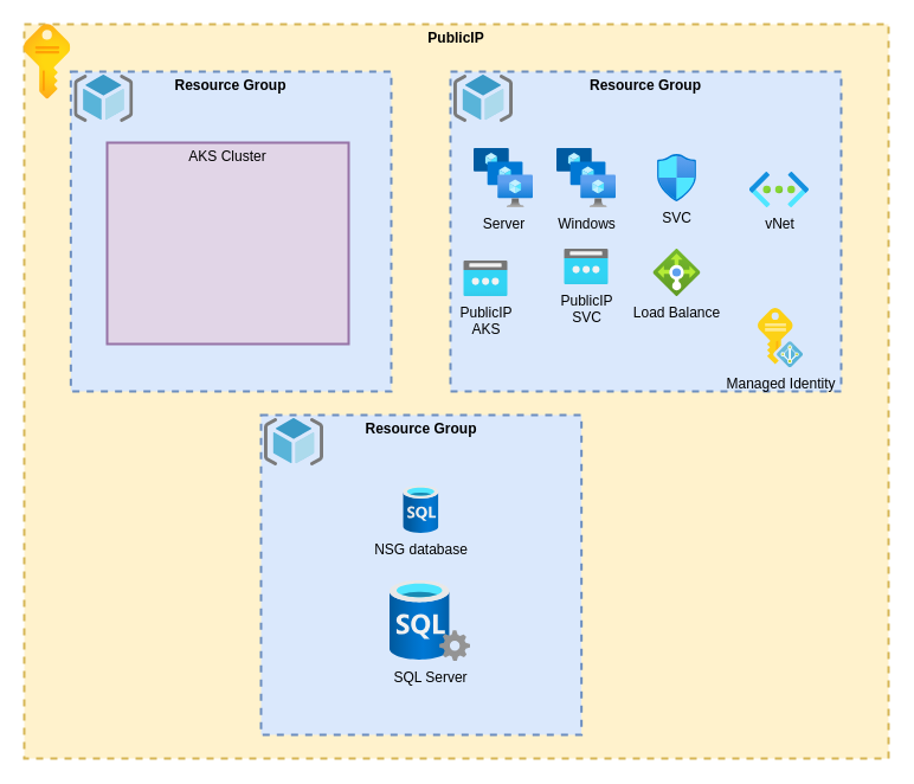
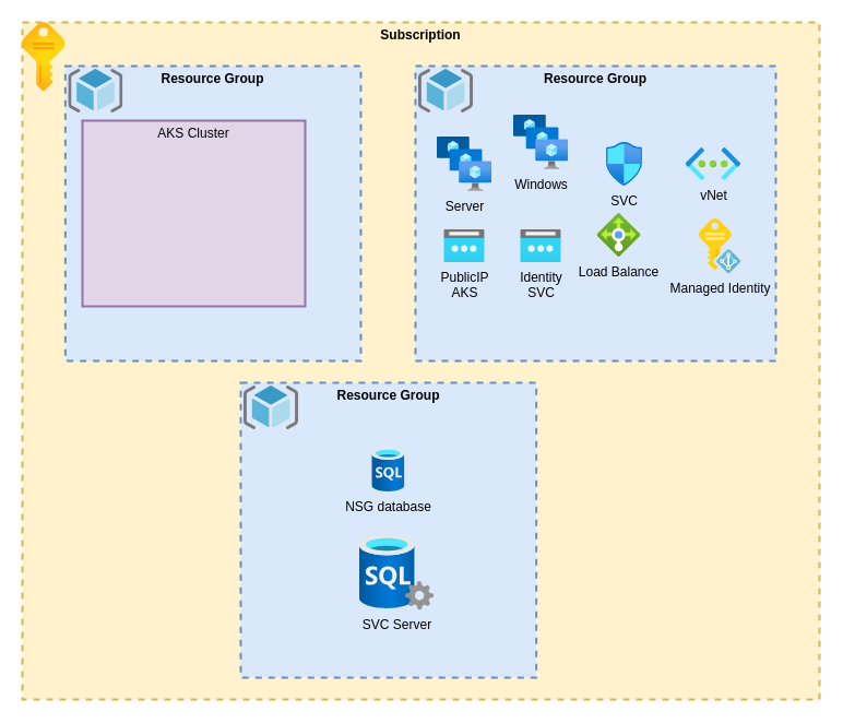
- <mxCell id="2" value="&lt;b&gt;PublicIP&lt;/b&gt;" style="fontStyle=0;verticalAlign=top;align=center;spacingTop=-2;fillColor=#fff2cc;rounded=0;whiteSpace=wrap;html=1;strokeColor=#d6b656;strokeWidth=2;dashed=1;container=1;collapsible=0;expand=0;recursiveResize=0;" parent="1" vertex="1"><mxGeometry x="20" y="20" width="730" height="620" as="geometry" /></mxCell>
+ <mxCell id="2" value="&lt;b&gt;Subscription&lt;/b&gt;" style="fontStyle=0;verticalAlign=top;align=center;spacingTop=-2;fillColor=#fff2cc;rounded=0;whiteSpace=wrap;html=1;strokeColor=#d6b656;strokeWidth=2;dashed=1;container=1;collapsible=0;expand=0;recursiveResize=0;" parent="1" vertex="1"><mxGeometry x="20" y="20" width="730" height="620" as="geometry" /></mxCell>
- <mxCell id="10" value="Windows" style="aspect=fixed;html=1;points=[];align=center;image;fontSize=12;image=img/lib/azure2/compute/VM_Scale_Sets.svg;labelBackgroundColor=none;" parent="7" vertex="1"><mxGeometry x="90" y="65" width="50" height="50" as="geometry" /></mxCell>
+ <mxCell id="10" value="Windows" style="aspect=fixed;html=1;points=[];align=center;image;fontSize=12;image=img/lib/azure2/compute/VM_Scale_Sets.svg;labelBackgroundColor=none;" parent="7" vertex="1"><mxGeometry x="90" y="45" width="50" height="50" as="geometry" /></mxCell>
- <mxCell id="15" value="vNet" style="aspect=fixed;html=1;points=[];align=center;image;fontSize=12;image=img/lib/azure2/networking/Virtual_Networks.svg;labelBackgroundColor=none;" parent="7" vertex="1"><mxGeometry x="252.75" y="85" width="50.25" height="30" as="geometry" /></mxCell>
+ <mxCell id="15" value="vNet" style="aspect=fixed;html=1;points=[];align=center;image;fontSize=12;image=img/lib/azure2/networking/Virtual_Networks.svg;labelBackgroundColor=none;" parent="7" vertex="1"><mxGeometry x="247.75" y="75" width="50.25" height="30" as="geometry" /></mxCell>
- <mxCell id="6" value="AKS Cluster" style="fontStyle=0;verticalAlign=top;align=center;spacingTop=-2;fillColor=#e1d5e7;rounded=0;whiteSpace=wrap;html=1;strokeColor=#9673a6;strokeWidth=2;container=1;collapsible=0;expand=0;recursiveResize=0;" parent="4" vertex="1"><mxGeometry x="30.65" y="60" width="204" height="170" as="geometry" /></mxCell>
+ <mxCell id="6" value="AKS Cluster" style="fontStyle=0;verticalAlign=top;align=center;spacingTop=-2;fillColor=#e1d5e7;rounded=0;whiteSpace=wrap;html=1;strokeColor=#9673a6;strokeWidth=2;container=1;collapsible=0;expand=0;recursiveResize=0;" parent="4" vertex="1"><mxGeometry x="15.65" y="50" width="204" height="170" as="geometry" /></mxCell>
- <mxCell id="14" value="Load Balance" style="aspect=fixed;html=1;points=[];align=center;image;fontSize=12;image=img/lib/azure2/networking/Load_Balancers.svg;labelBackgroundColor=none;" parent="7" vertex="1"><mxGeometry x="171.47" y="150" width="40" height="40" as="geometry" /></mxCell>
+ <mxCell id="14" value="Load Balance" style="aspect=fixed;html=1;points=[];align=center;image;fontSize=12;image=img/lib/azure2/networking/Load_Balancers.svg;labelBackgroundColor=none;" parent="7" vertex="1"><mxGeometry x="166.47" y="135" width="40" height="40" as="geometry" /></mxCell>
- <mxCell id="11" value="PublicIP&lt;br&gt;AKS" style="aspect=fixed;html=1;points=[];align=center;image;fontSize=12;image=img/lib/azure2/networking/Public_IP_Addresses.svg;labelBackgroundColor=none;" parent="7" vertex="1"><mxGeometry x="11.25" y="160" width="37.5" height="30" as="geometry" /></mxCell>
+ <mxCell id="11" value="PublicIP&lt;br&gt;AKS" style="aspect=fixed;html=1;points=[];align=center;image;fontSize=12;image=img/lib/azure2/networking/Public_IP_Addresses.svg;labelBackgroundColor=none;" parent="7" vertex="1"><mxGeometry x="26.25" y="150" width="37.5" height="30" as="geometry" /></mxCell>
- <mxCell id="12" value="PublicIP&lt;br&gt;SVC" style="aspect=fixed;html=1;points=[];align=center;image;fontSize=12;image=img/lib/azure2/networking/Public_IP_Addresses.svg;labelBackgroundColor=none;" parent="7" vertex="1"><mxGeometry x="96.25" y="150" width="37.5" height="30" as="geometry" /></mxCell>
+ <mxCell id="12" value="Identity&lt;br&gt;SVC" style="aspect=fixed;html=1;points=[];align=center;image;fontSize=12;image=img/lib/azure2/networking/Public_IP_Addresses.svg;labelBackgroundColor=none;" parent="7" vertex="1"><mxGeometry x="96.25" y="150" width="37.5" height="30" as="geometry" /></mxCell>
- <mxCell id="16" value="Managed Identity " style="sketch=0;aspect=fixed;html=1;points=[];align=center;image;fontSize=12;image=img/lib/mscae/Managed_Identities.svg;labelBackgroundColor=none;" parent="7" vertex="1"><mxGeometry x="260" y="200" width="38" height="50" as="geometry" /></mxCell>
+ <mxCell id="16" value="Managed Identity " style="sketch=0;aspect=fixed;html=1;points=[];align=center;image;fontSize=12;image=img/lib/mscae/Managed_Identities.svg;labelBackgroundColor=none;" parent="7" vertex="1"><mxGeometry x="260" y="140" width="38" height="50" as="geometry" /></mxCell>
- <mxCell id="19" value="SQL Server" style="aspect=fixed;html=1;points=[];align=center;image;fontSize=12;image=img/lib/azure2/databases/SQL_Server.svg;labelBackgroundColor=none;fontColor=#000000;" parent="17" vertex="1"><mxGeometry x="109" y="140" width="68" height="68" as="geometry" /></mxCell>
+ <mxCell id="19" value="SVC Server" style="aspect=fixed;html=1;points=[];align=center;image;fontSize=12;image=img/lib/azure2/databases/SQL_Server.svg;labelBackgroundColor=none;fontColor=#000000;" parent="17" vertex="1"><mxGeometry x="109" y="140" width="68" height="68" as="geometry" /></mxCell>
